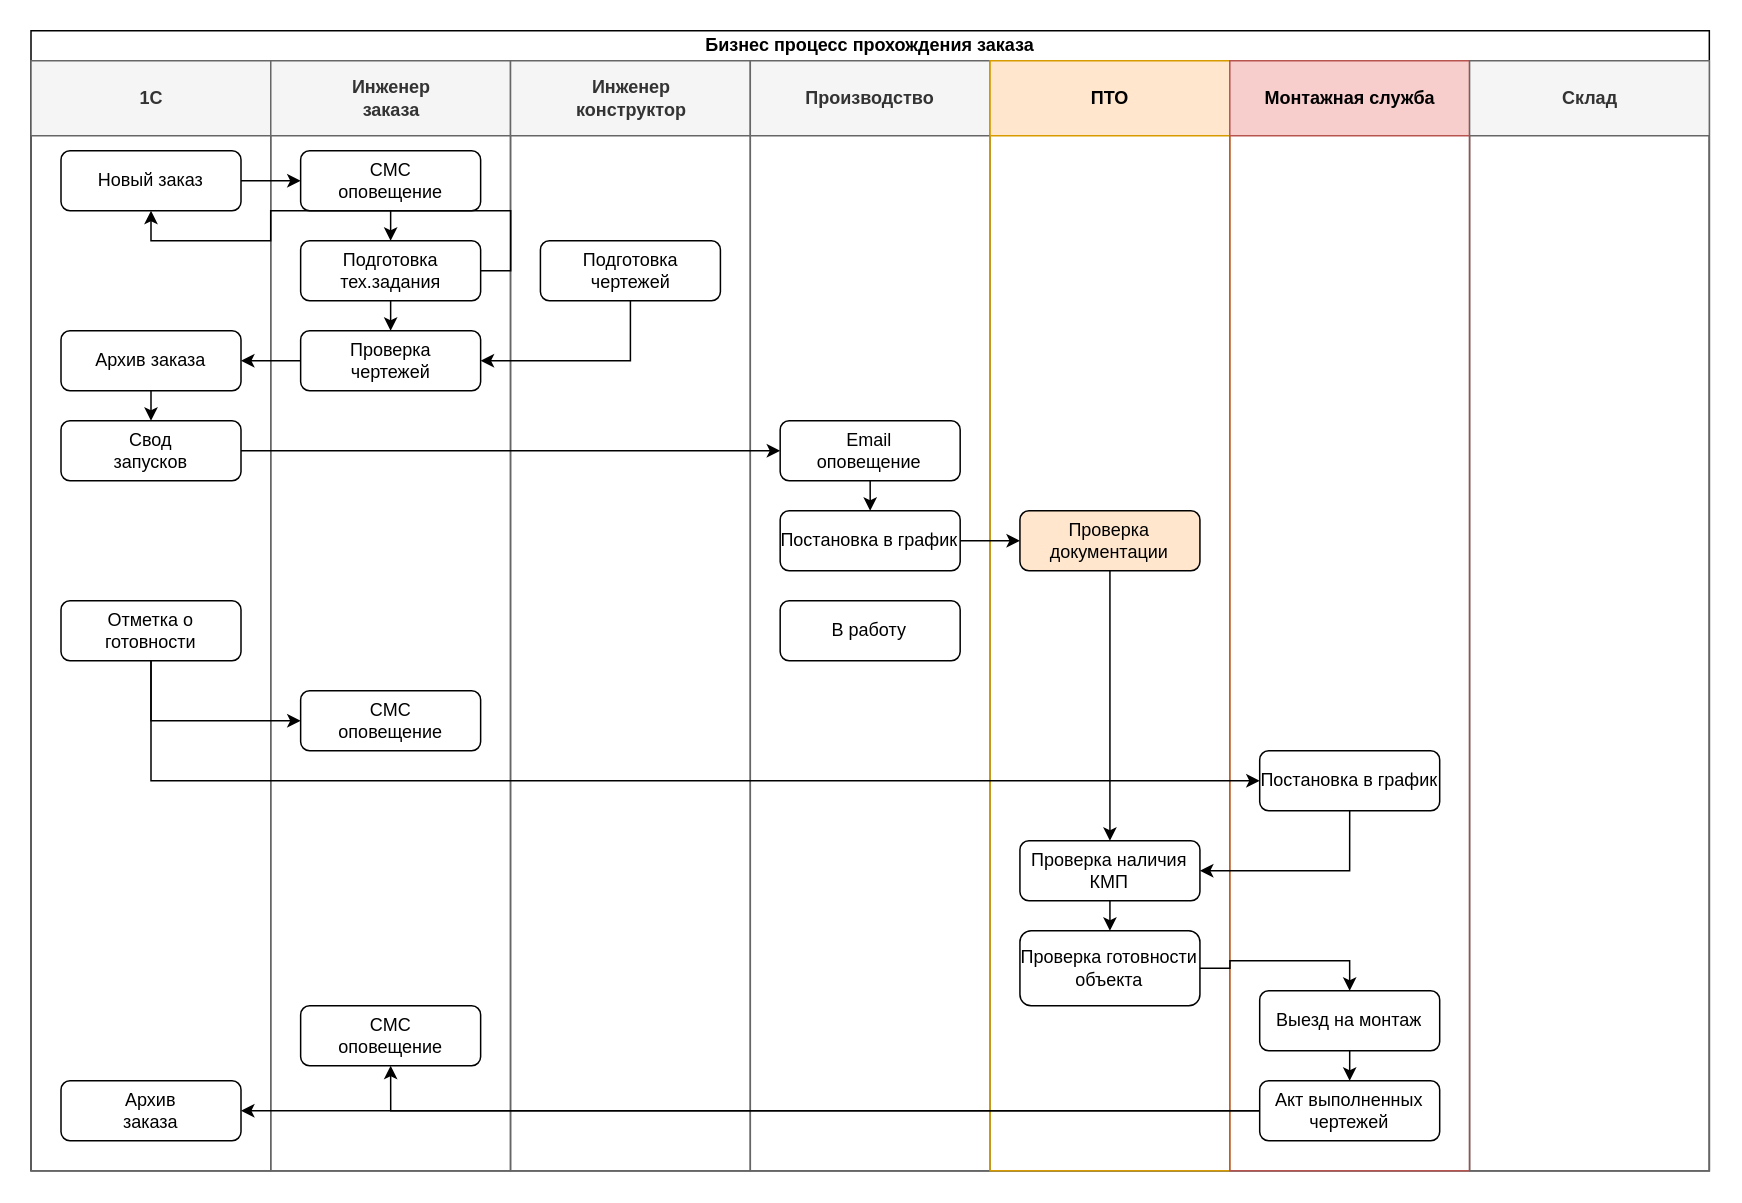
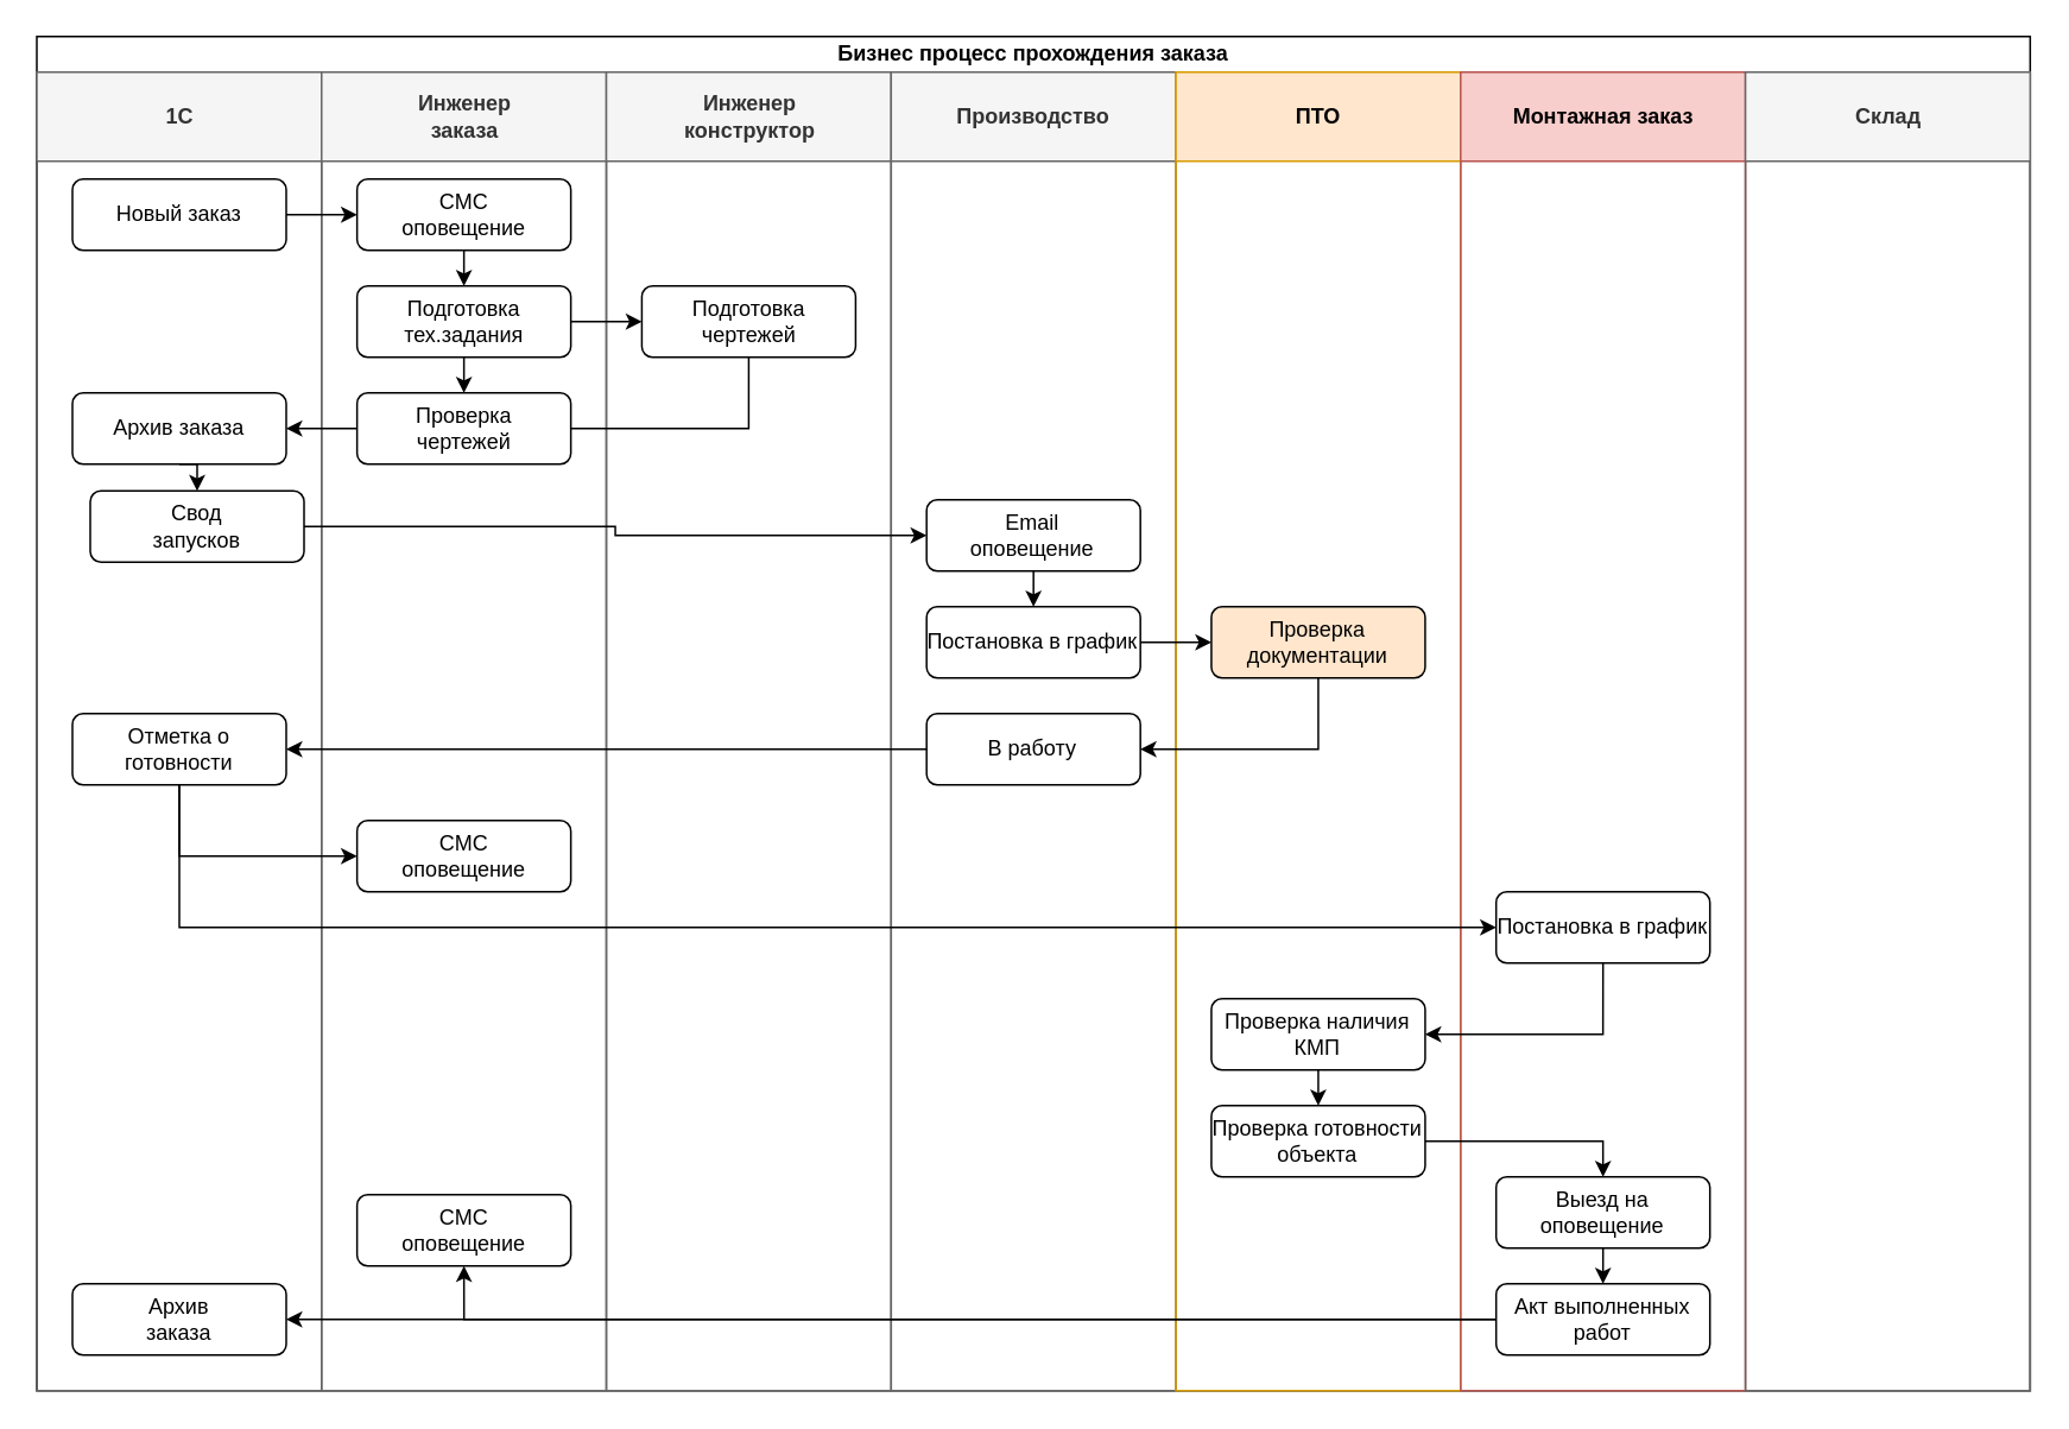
- <mxCell id="29" value="Монтажная служба" style="swimlane;startSize=50;html=1;fillColor=#f8cecc;strokeColor=#b85450;" vertex="1" parent="2"><mxGeometry x="799.211" y="20" width="159.842" height="740" as="geometry" /></mxCell>
+ <mxCell id="29" value="Монтажная заказ" style="swimlane;startSize=50;html=1;fillColor=#f8cecc;strokeColor=#b85450;" vertex="1" parent="2"><mxGeometry x="799.211" y="20" width="159.842" height="740" as="geometry" /></mxCell>
- <mxCell id="18" style="edgeStyle=orthogonalEdgeStyle;rounded=0;orthogonalLoop=1;jettySize=auto;html=1;exitX=1;exitY=0.5;exitDx=0;exitDy=0;" edge="1" parent="15" source="16" target="4"><mxGeometry relative="1" as="geometry" /></mxCell>
+ <mxCell id="18" style="edgeStyle=orthogonalEdgeStyle;rounded=0;orthogonalLoop=1;jettySize=auto;html=1;exitX=1;exitY=0.5;exitDx=0;exitDy=0;entryX=0;entryY=0.5;entryDx=0;entryDy=0;" edge="1" parent="15" source="16" target="17"><mxGeometry relative="1" as="geometry" /></mxCell>
- <mxCell id="36" style="edgeStyle=orthogonalEdgeStyle;rounded=0;orthogonalLoop=1;jettySize=auto;html=1;exitX=0.5;exitY=1;exitDx=0;exitDy=0;entryX=1;entryY=0.5;entryDx=0;entryDy=0;" edge="1" parent="2" source="17" target="12"><mxGeometry relative="1" as="geometry" /></mxCell>
+ <mxCell id="36" style="edgeStyle=orthogonalEdgeStyle;rounded=0;orthogonalLoop=1;jettySize=auto;html=1;exitX=0.5;exitY=1;exitDx=0;exitDy=0;entryX=1;entryY=0.5;entryDx=0;entryDy=0;endArrow=none;" edge="1" parent="2" source="17" target="12"><mxGeometry relative="1" as="geometry" /></mxCell>
- <mxCell id="5" value="&lt;div&gt;Свод&lt;/div&gt;&lt;div&gt;запусков&lt;br&gt;&lt;/div&gt;" style="rounded=1;whiteSpace=wrap;html=1;" vertex="1" parent="3"><mxGeometry x="20" y="240" width="120" height="40" as="geometry" /></mxCell>
+ <mxCell id="5" value="&lt;div&gt;Свод&lt;/div&gt;&lt;div&gt;запусков&lt;br&gt;&lt;/div&gt;" style="rounded=1;whiteSpace=wrap;html=1;" vertex="1" parent="3"><mxGeometry x="30" y="235" width="120" height="40" as="geometry" /></mxCell>
+ <mxCell id="40" style="edgeStyle=orthogonalEdgeStyle;rounded=0;orthogonalLoop=1;jettySize=auto;html=1;exitX=0;exitY=0.5;exitDx=0;exitDy=0;" edge="1" parent="2" source="23" target="6"><mxGeometry relative="1" as="geometry" /></mxCell>
- <mxCell id="39" style="edgeStyle=orthogonalEdgeStyle;rounded=0;orthogonalLoop=1;jettySize=auto;html=1;exitX=0.5;exitY=1;exitDx=0;exitDy=0;" edge="1" parent="2" source="25" target="27"><mxGeometry relative="1" as="geometry" /></mxCell>
+ <mxCell id="39" style="edgeStyle=orthogonalEdgeStyle;rounded=0;orthogonalLoop=1;jettySize=auto;html=1;exitX=0.5;exitY=1;exitDx=0;exitDy=0;entryX=1;entryY=0.5;entryDx=0;entryDy=0;" edge="1" parent="2" source="25" target="23"><mxGeometry relative="1" as="geometry" /></mxCell>
- <mxCell id="28" value="Проверка готовности объекта" style="rounded=1;whiteSpace=wrap;html=1;" vertex="1" parent="24"><mxGeometry x="19.921" y="580" width="120" height="50" as="geometry" /></mxCell>
+ <mxCell id="28" value="Проверка готовности объекта" style="rounded=1;whiteSpace=wrap;html=1;" vertex="1" parent="24"><mxGeometry x="19.921" y="580" width="120" height="40" as="geometry" /></mxCell>
- <mxCell id="32" value="Выезд на монтаж" style="rounded=1;whiteSpace=wrap;html=1;" vertex="1" parent="29"><mxGeometry x="19.919" y="620" width="120" height="40" as="geometry" /></mxCell>
+ <mxCell id="32" value="Выезд на оповещение" style="rounded=1;whiteSpace=wrap;html=1;" vertex="1" parent="29"><mxGeometry x="19.919" y="620" width="120" height="40" as="geometry" /></mxCell>
- <mxCell id="33" value="Акт выполненных чертежей" style="rounded=1;whiteSpace=wrap;html=1;" vertex="1" parent="29"><mxGeometry x="19.919" y="680" width="120" height="40" as="geometry" /></mxCell>
+ <mxCell id="33" value="Акт выполненных работ" style="rounded=1;whiteSpace=wrap;html=1;" vertex="1" parent="29"><mxGeometry x="19.919" y="680" width="120" height="40" as="geometry" /></mxCell>
